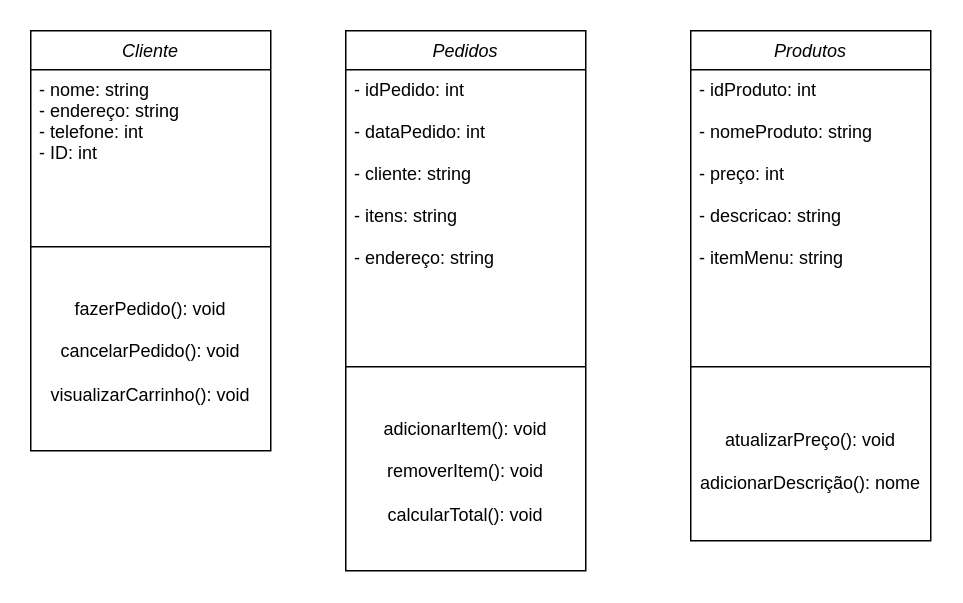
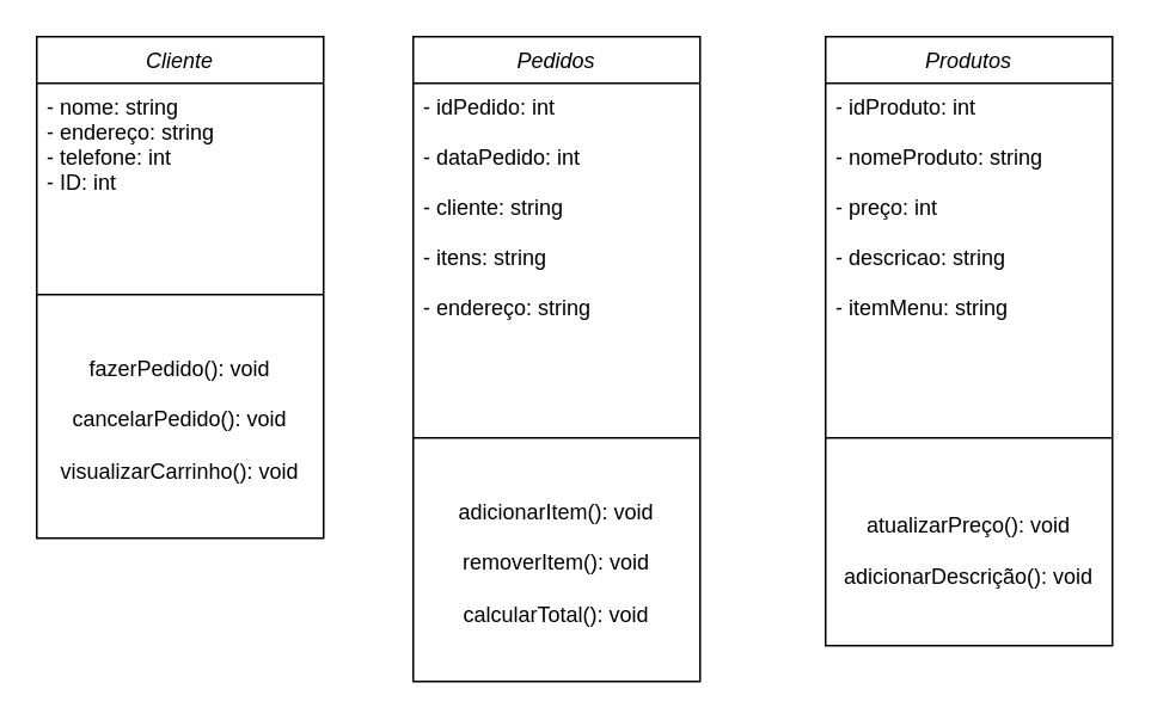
- <mxCell id="13" value="atualizarPreço(): void&lt;br&gt;&lt;br&gt;adicionarDescrição(): nome&lt;br&gt;&lt;br&gt;" style="text;html=1;strokeColor=none;fillColor=none;align=center;verticalAlign=middle;whiteSpace=wrap;rounded=0;" vertex="1" parent="10"><mxGeometry y="248" width="160" height="92" as="geometry" /></mxCell>
+ <mxCell id="13" value="atualizarPreço(): void&lt;br&gt;&lt;br&gt;adicionarDescrição(): void&lt;br&gt;&lt;br&gt;" style="text;html=1;strokeColor=none;fillColor=none;align=center;verticalAlign=middle;whiteSpace=wrap;rounded=0;" vertex="1" parent="10"><mxGeometry y="248" width="160" height="92" as="geometry" /></mxCell>
